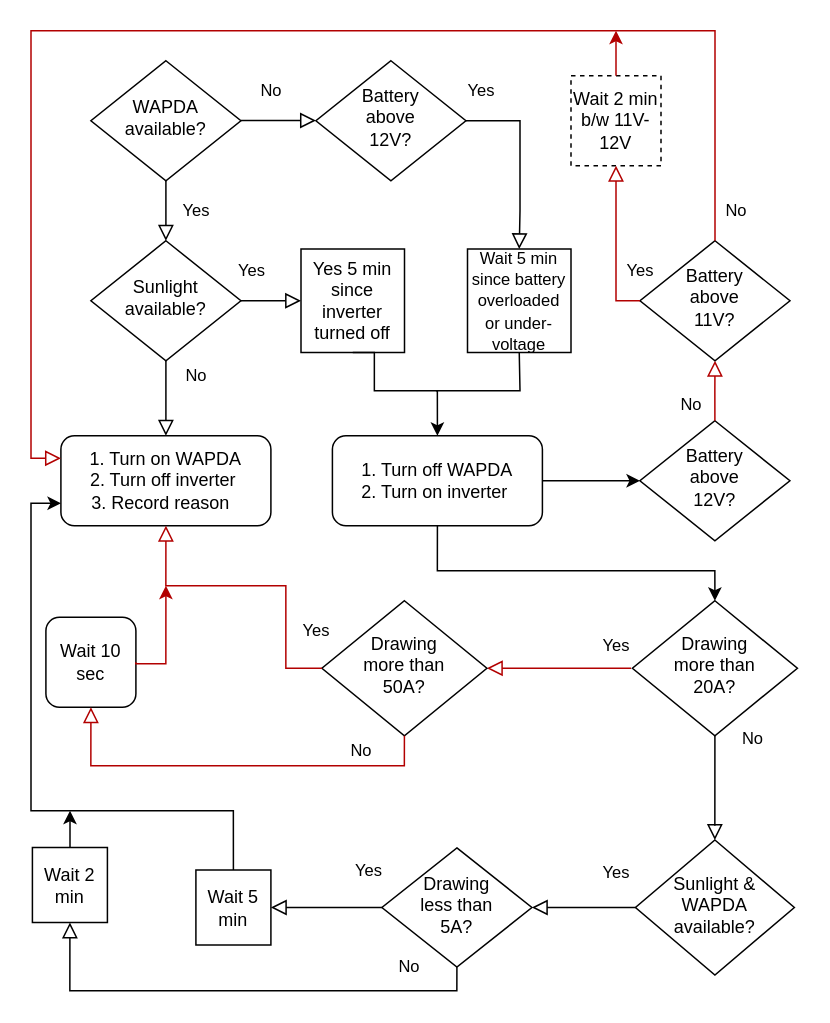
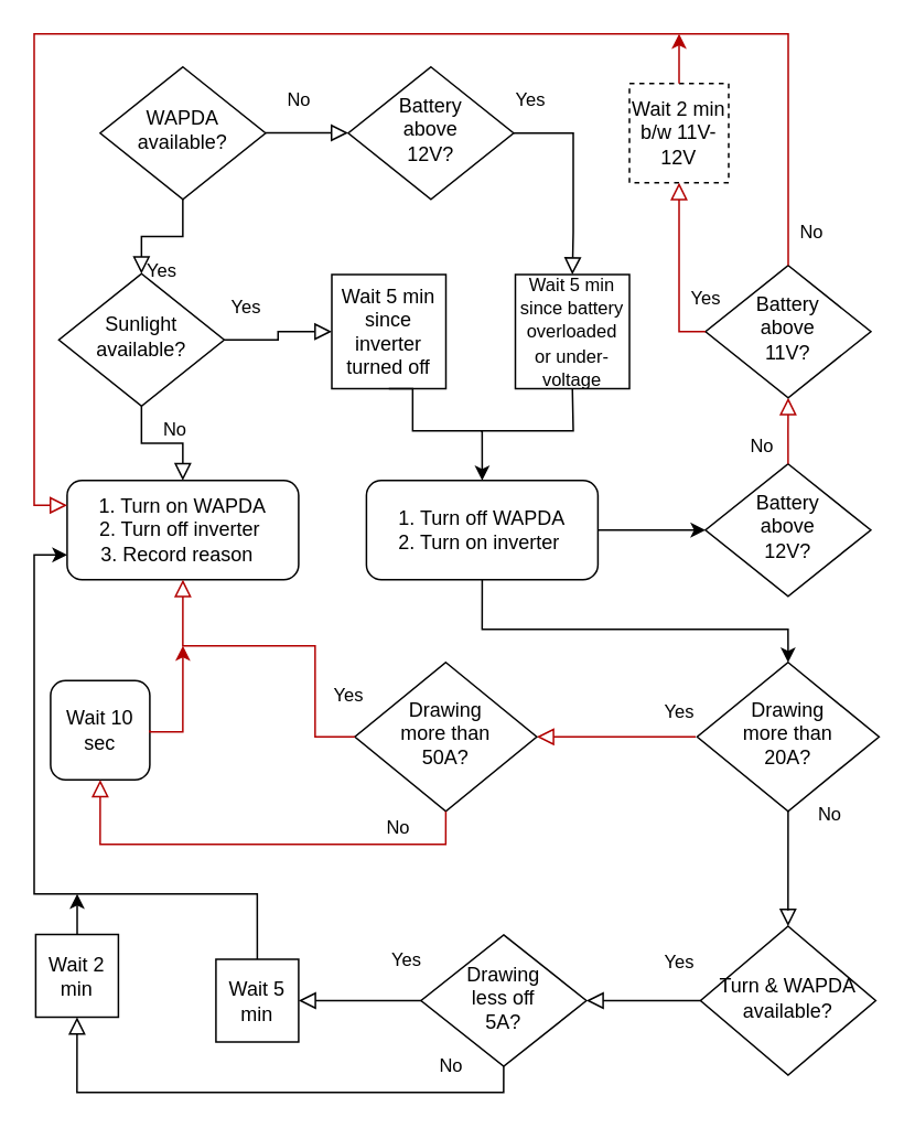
- <mxCell id="6" value="Sunlight available?" style="rhombus;whiteSpace=wrap;html=1;shadow=0;fontFamily=Helvetica;fontSize=12;align=center;strokeWidth=1;spacing=6;spacingTop=-4;" parent="1" vertex="1"><mxGeometry x="59.94" y="160" width="100" height="80" as="geometry" /></mxCell>
+ <mxCell id="6" value="Sunlight available?" style="rhombus;whiteSpace=wrap;html=1;shadow=0;fontFamily=Helvetica;fontSize=12;align=center;strokeWidth=1;spacing=6;spacingTop=-4;" parent="1" vertex="1"><mxGeometry x="34.94" y="165" width="100" height="80" as="geometry" /></mxCell>
- <mxCell id="17" value="Yes 5 min since inverter turned off" style="whiteSpace=wrap;html=1;aspect=fixed;" parent="1" vertex="1"><mxGeometry x="200" y="165.5" width="69" height="69" as="geometry" /></mxCell>
+ <mxCell id="17" value="Wait 5 min since inverter turned off" style="whiteSpace=wrap;html=1;aspect=fixed;" parent="1" vertex="1"><mxGeometry x="200" y="165.5" width="69" height="69" as="geometry" /></mxCell>
- <mxCell id="19" value="&lt;div&gt;Drawing&lt;/div&gt;&lt;div&gt;less than&lt;/div&gt;&lt;div&gt;5A?&lt;br&gt;&lt;/div&gt;" style="rhombus;whiteSpace=wrap;html=1;shadow=0;fontFamily=Helvetica;fontSize=12;align=center;strokeWidth=1;spacing=6;spacingTop=-4;" parent="1" vertex="1"><mxGeometry x="253.94" y="564.75" width="100" height="79.5" as="geometry" /></mxCell>
+ <mxCell id="19" value="&lt;div&gt;Drawing&lt;/div&gt;&lt;div&gt;less off&lt;/div&gt;&lt;div&gt;5A?&lt;br&gt;&lt;/div&gt;" style="rhombus;whiteSpace=wrap;html=1;shadow=0;fontFamily=Helvetica;fontSize=12;align=center;strokeWidth=1;spacing=6;spacingTop=-4;" parent="1" vertex="1"><mxGeometry x="253.94" y="564.75" width="100" height="79.5" as="geometry" /></mxCell>
- <mxCell id="24" value="Sunlight &amp;amp; WAPDA available?" style="rhombus;whiteSpace=wrap;html=1;shadow=0;fontFamily=Helvetica;fontSize=12;align=center;strokeWidth=1;spacing=6;spacingTop=-4;" parent="1" vertex="1"><mxGeometry x="422.97" y="559.5" width="105.94" height="90" as="geometry" /></mxCell>
+ <mxCell id="24" value="Turn &amp;amp; WAPDA available?" style="rhombus;whiteSpace=wrap;html=1;shadow=0;fontFamily=Helvetica;fontSize=12;align=center;strokeWidth=1;spacing=6;spacingTop=-4;" parent="1" vertex="1"><mxGeometry x="422.97" y="559.5" width="105.94" height="90" as="geometry" /></mxCell>
